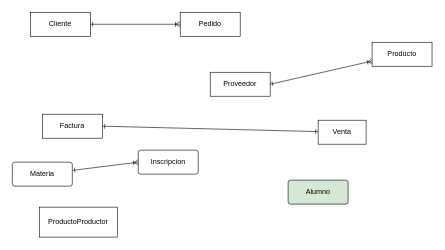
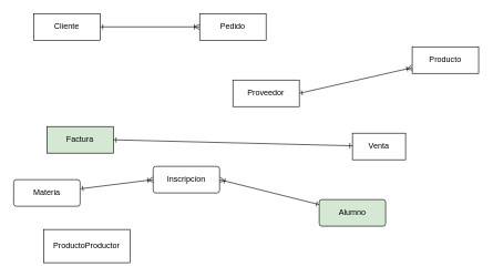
- <mxCell id="5" value="Factura" style="whiteSpace=wrap;html=1;align=center;" parent="1" vertex="1"><mxGeometry x="70" y="190" width="100" height="40" as="geometry" /></mxCell>
+ <mxCell id="5" value="Factura" style="whiteSpace=wrap;html=1;align=center;fillColor=#d5e8d4;" parent="1" vertex="1"><mxGeometry x="70" y="190" width="100" height="40" as="geometry" /></mxCell>
+ <mxCell id="12" style="edgeStyle=none;html=1;entryX=1;entryY=0.5;entryDx=0;entryDy=0;startArrow=ERone;startFill=0;endArrow=ERoneToMany;endFill=0;" parent="1" source="13" target="16" edge="1"><mxGeometry relative="1" as="geometry" /></mxCell>
